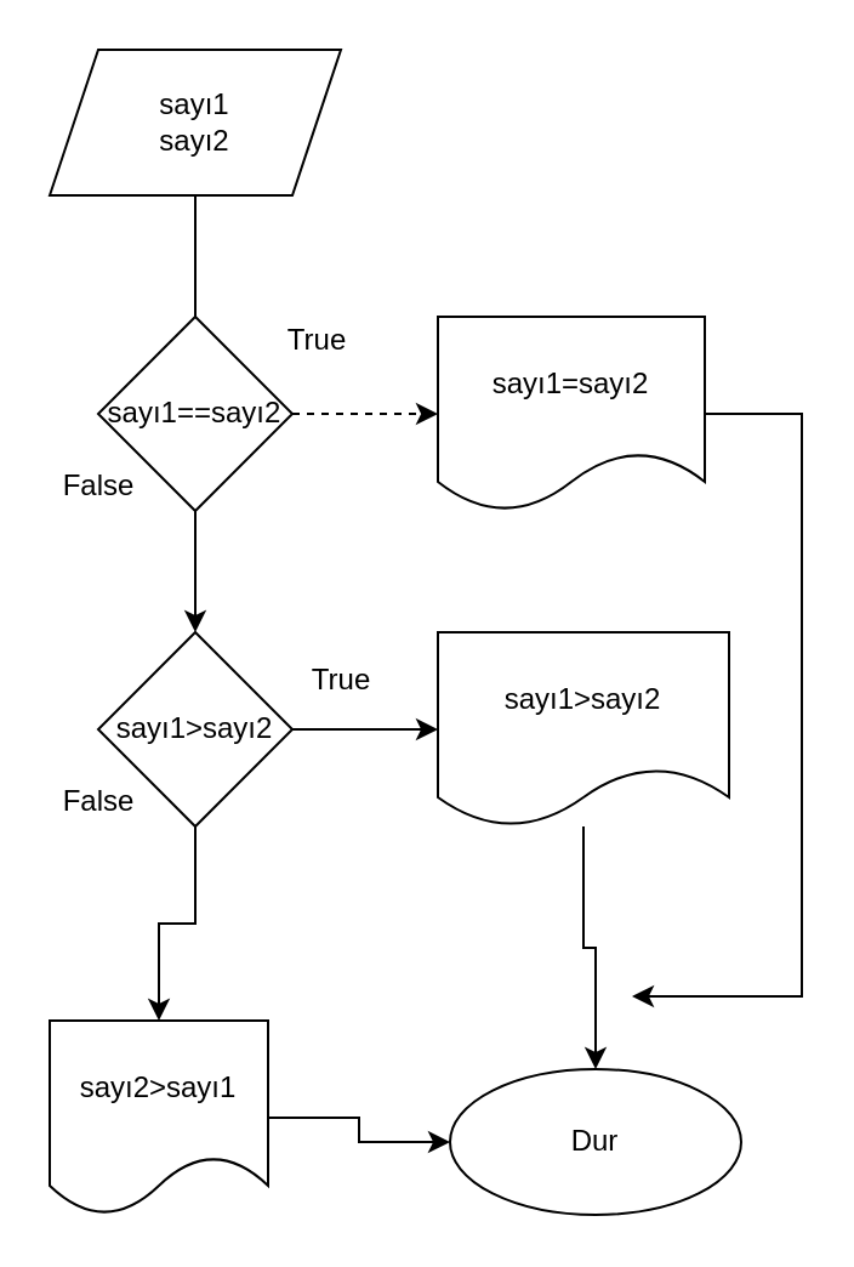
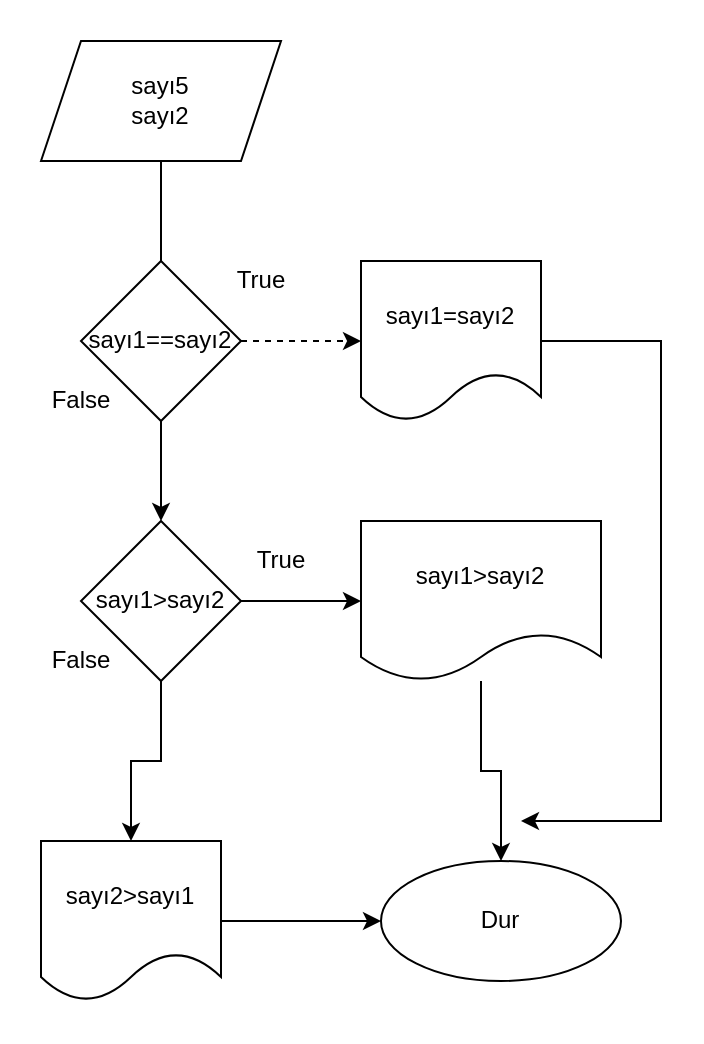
- <mxCell id="3" value="sayı1&lt;br&gt;sayı2" style="shape=parallelogram;perimeter=parallelogramPerimeter;whiteSpace=wrap;html=1;fixedSize=1;" vertex="1" parent="1"><mxGeometry x="20" y="20" width="120" height="60" as="geometry" /></mxCell>
+ <mxCell id="3" value="sayı5&lt;br&gt;sayı2" style="shape=parallelogram;perimeter=parallelogramPerimeter;whiteSpace=wrap;html=1;fixedSize=1;" vertex="1" parent="1"><mxGeometry x="20" y="20" width="120" height="60" as="geometry" /></mxCell>
- <mxCell id="10" value="sayı1=sayı2" style="shape=document;whiteSpace=wrap;html=1;boundedLbl=1;" vertex="1" parent="1"><mxGeometry x="180" y="130" width="110" height="80" as="geometry" /></mxCell>
+ <mxCell id="10" value="sayı1=sayı2" style="shape=document;whiteSpace=wrap;html=1;boundedLbl=1;" vertex="1" parent="1"><mxGeometry x="180" y="130" width="90" height="80" as="geometry" /></mxCell>
- <mxCell id="20" value="Dur" style="ellipse;whiteSpace=wrap;html=1;" vertex="1" parent="1"><mxGeometry x="185" y="440" width="120" height="60" as="geometry" /></mxCell>
+ <mxCell id="20" value="Dur" style="ellipse;whiteSpace=wrap;html=1;" vertex="1" parent="1"><mxGeometry x="190" y="430" width="120" height="60" as="geometry" /></mxCell>
